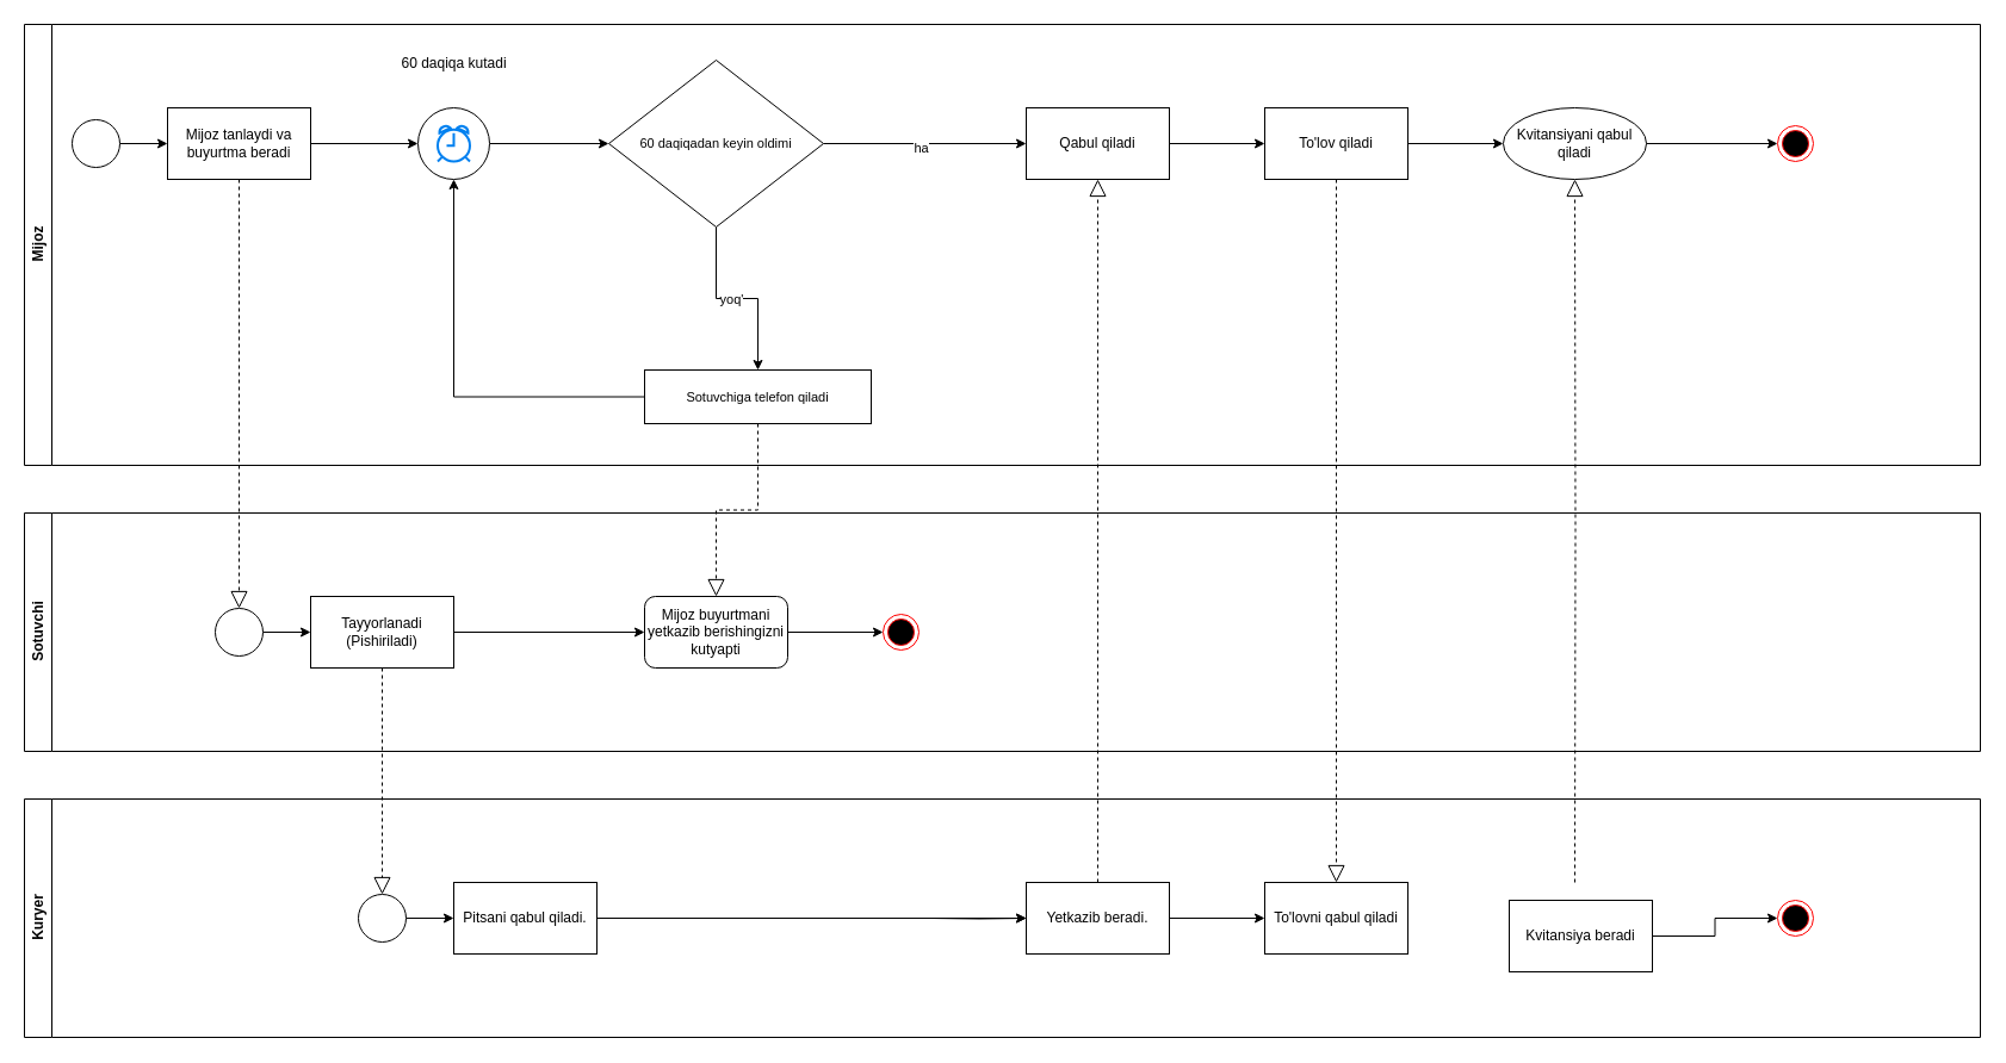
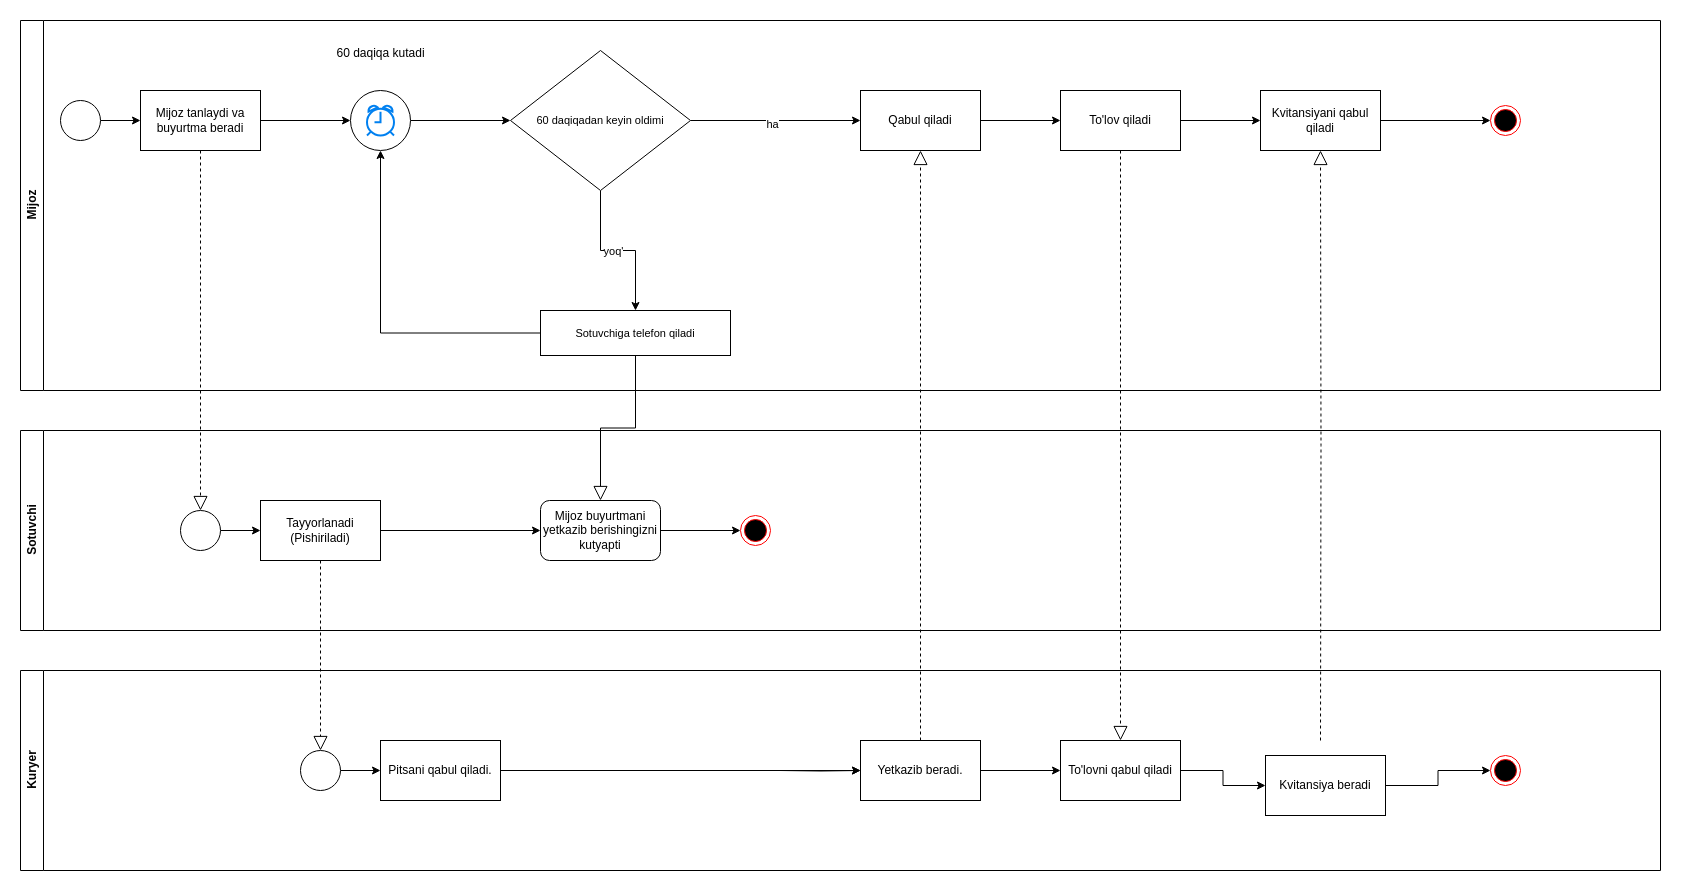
- <mxCell id="18" value="Kvitansiyani qabul qiladi" style="ellipse;whiteSpace=wrap;html=1;" parent="10" vertex="1"><mxGeometry x="1240" y="70" width="120" height="60" as="geometry" /></mxCell>
+ <mxCell id="18" value="Kvitansiyani qabul qiladi" style="whiteSpace=wrap;html=1;" parent="10" vertex="1"><mxGeometry x="1240" y="70" width="120" height="60" as="geometry" /></mxCell>
- <mxCell id="50" value="" style="endArrow=block;dashed=1;endFill=0;endSize=12;html=1;rounded=0;strokeColor=default;align=center;verticalAlign=middle;fontFamily=Helvetica;fontSize=11;fontColor=default;labelBackgroundColor=default;edgeStyle=orthogonalEdgeStyle;entryX=0.5;entryY=0;entryDx=0;entryDy=0;exitX=0.5;exitY=1;exitDx=0;exitDy=0;" parent="1" source="26" target="7" edge="1"><mxGeometry width="160" relative="1" as="geometry"><mxPoint x="600" y="370" as="sourcePoint" /><mxPoint x="600" y="730" as="targetPoint" /></mxGeometry></mxCell>
+ <mxCell id="50" value="" style="endArrow=block;dashed=0;endFill=0;endSize=12;html=1;rounded=0;strokeColor=default;align=center;verticalAlign=middle;fontFamily=Helvetica;fontSize=11;fontColor=default;labelBackgroundColor=default;edgeStyle=orthogonalEdgeStyle;entryX=0.5;entryY=0;entryDx=0;entryDy=0;exitX=0.5;exitY=1;exitDx=0;exitDy=0;" parent="1" source="26" target="7" edge="1"><mxGeometry width="160" relative="1" as="geometry"><mxPoint x="600" y="370" as="sourcePoint" /><mxPoint x="600" y="730" as="targetPoint" /></mxGeometry></mxCell>
+ <mxCell id="44" value="" style="edgeStyle=orthogonalEdgeStyle;rounded=0;orthogonalLoop=1;jettySize=auto;html=1;strokeColor=default;align=center;verticalAlign=middle;fontFamily=Helvetica;fontSize=11;fontColor=default;labelBackgroundColor=default;endArrow=classic;" parent="32" source="41" target="43" edge="1"><mxGeometry relative="1" as="geometry" /></mxCell>
